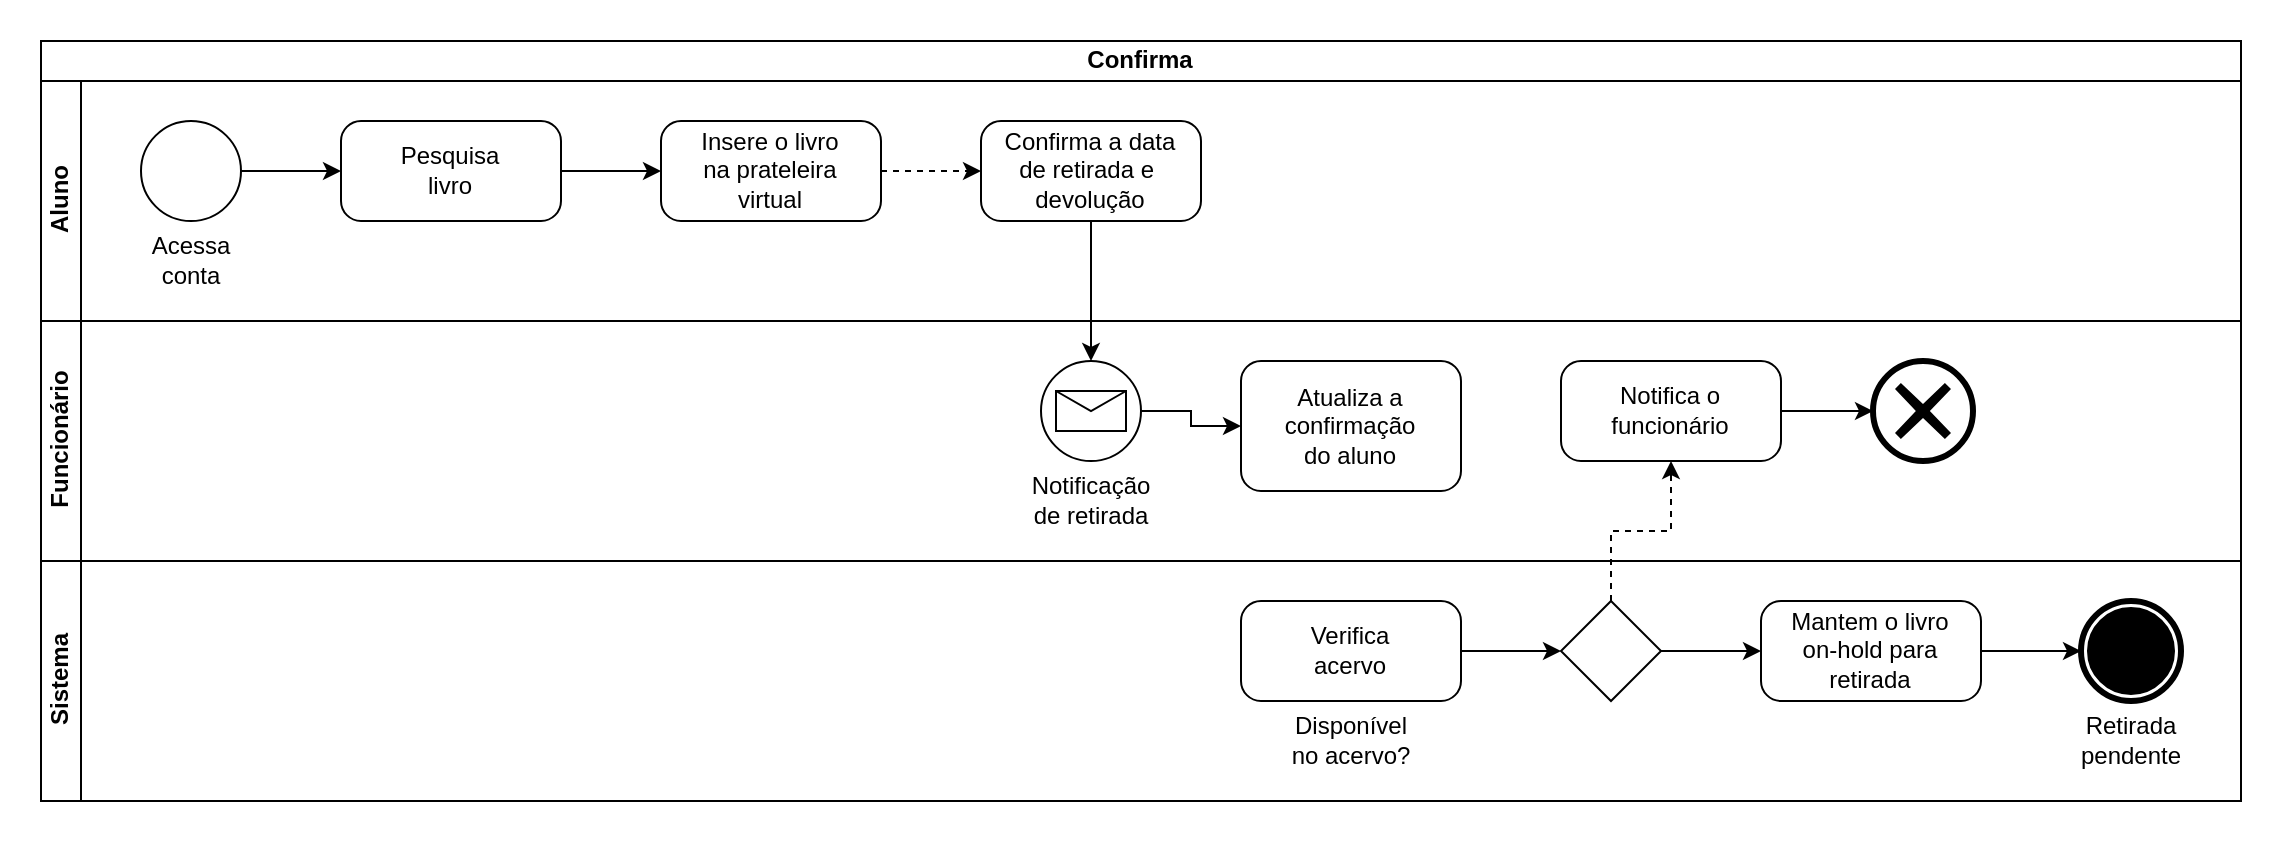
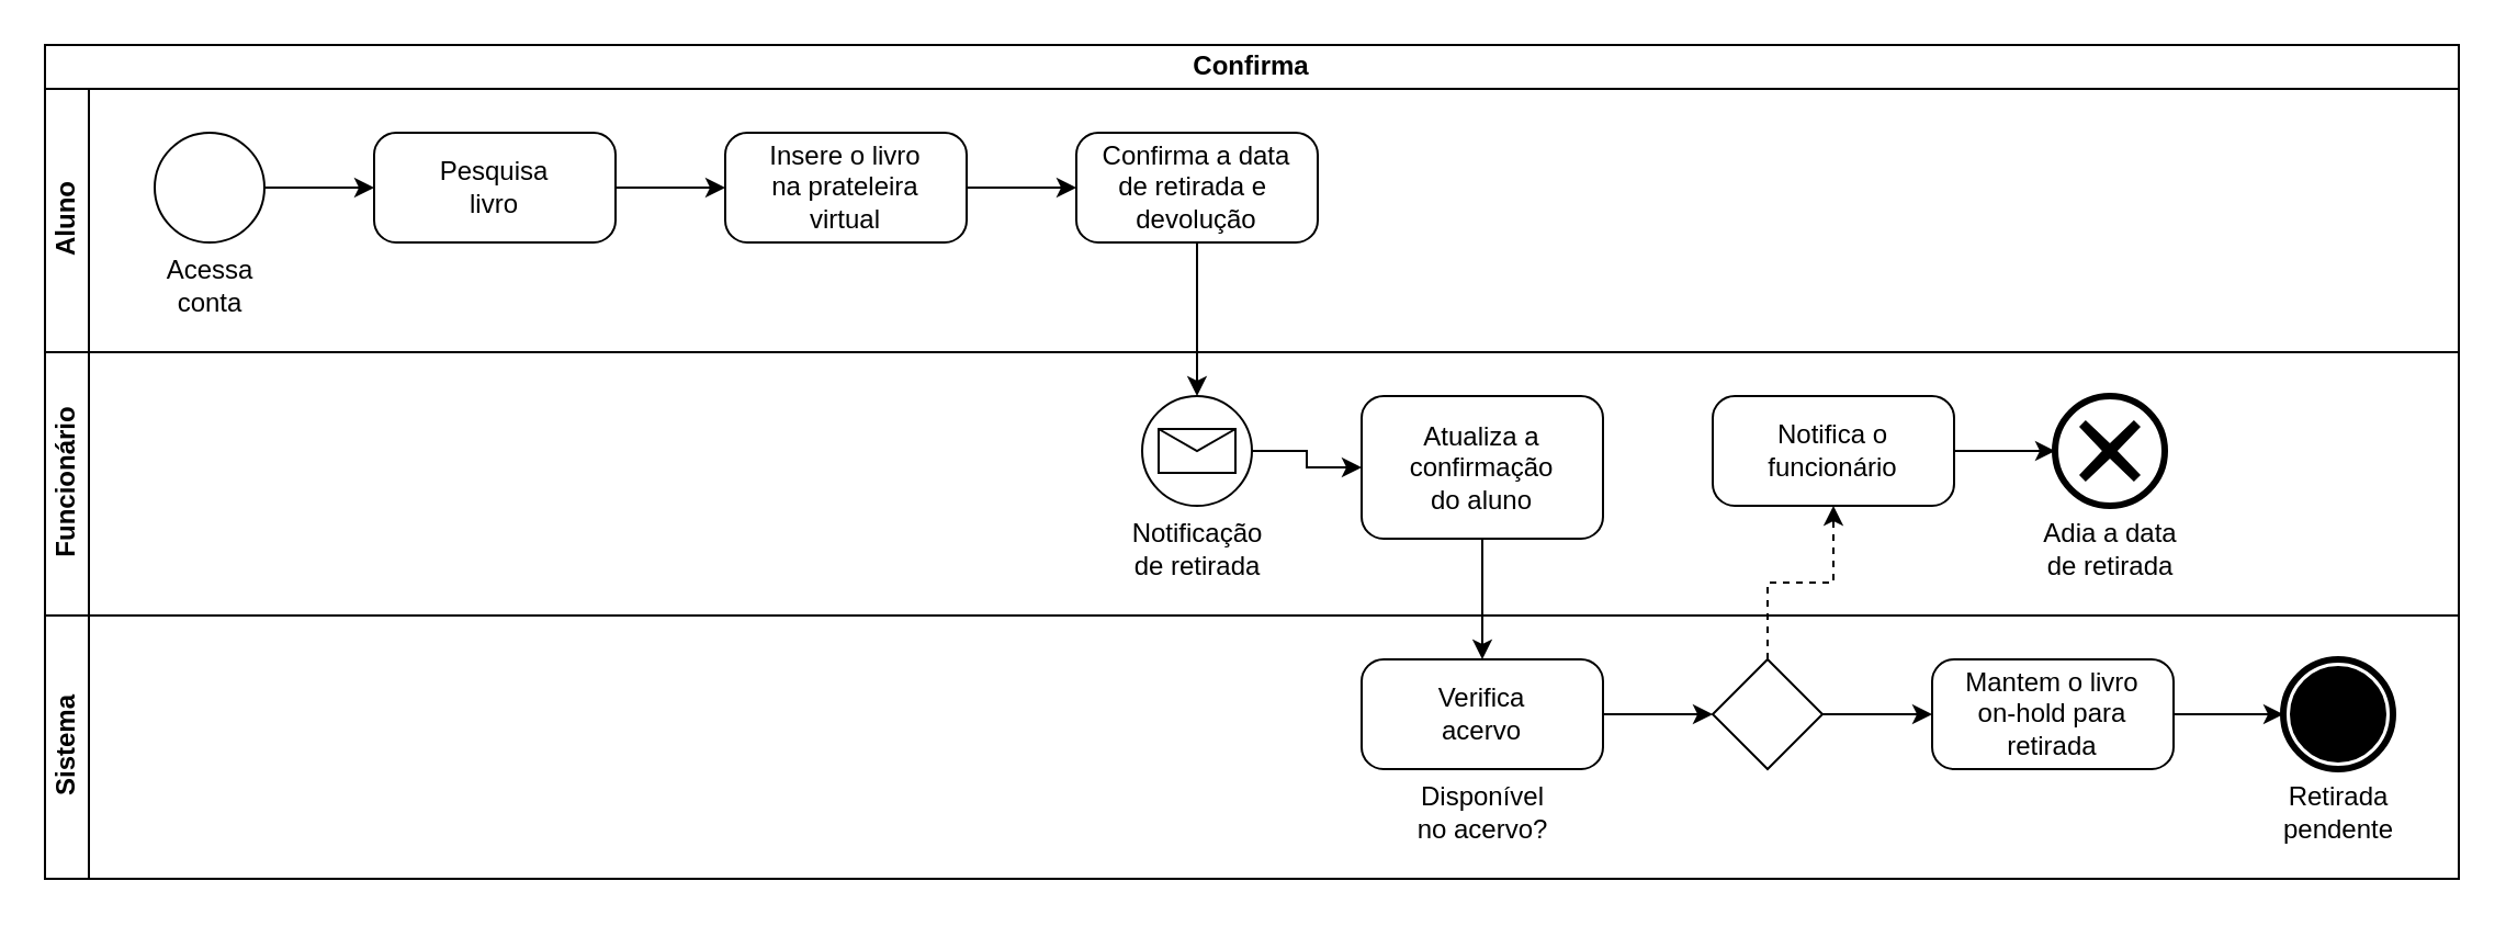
- <mxCell id="11" style="edgeStyle=orthogonalEdgeStyle;rounded=0;orthogonalLoop=1;jettySize=auto;html=1;exitX=1;exitY=0.5;exitDx=0;exitDy=0;exitPerimeter=0;entryX=0;entryY=0.5;entryDx=0;entryDy=0;entryPerimeter=0;dashed=1;" edge="1" parent="3" source="7" target="10"><mxGeometry relative="1" as="geometry" /></mxCell>
+ <mxCell id="11" style="edgeStyle=orthogonalEdgeStyle;rounded=0;orthogonalLoop=1;jettySize=auto;html=1;exitX=1;exitY=0.5;exitDx=0;exitDy=0;exitPerimeter=0;entryX=0;entryY=0.5;entryDx=0;entryDy=0;entryPerimeter=0;" edge="1" parent="3" source="7" target="10"><mxGeometry relative="1" as="geometry" /></mxCell>
+ <mxCell id="20" value="Adia a data&lt;br&gt;de retirada" style="text;html=1;align=center;verticalAlign=middle;resizable=0;points=[];autosize=1;strokeColor=none;fillColor=none;" vertex="1" parent="12"><mxGeometry x="901" y="70" width="80" height="40" as="geometry" /></mxCell>
+ <mxCell id="32" style="edgeStyle=orthogonalEdgeStyle;rounded=0;orthogonalLoop=1;jettySize=auto;html=1;exitX=0.5;exitY=1;exitDx=0;exitDy=0;exitPerimeter=0;entryX=0.5;entryY=0;entryDx=0;entryDy=0;entryPerimeter=0;" edge="1" parent="2" source="14" target="23"><mxGeometry relative="1" as="geometry" /></mxCell>
